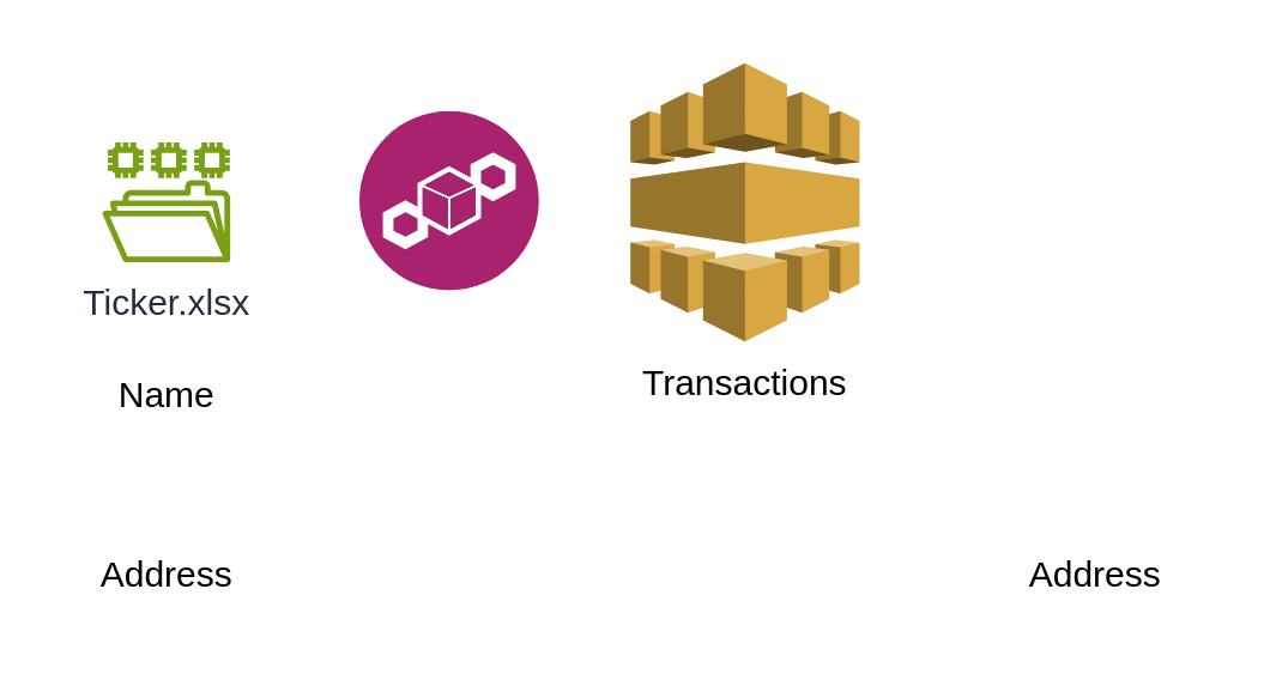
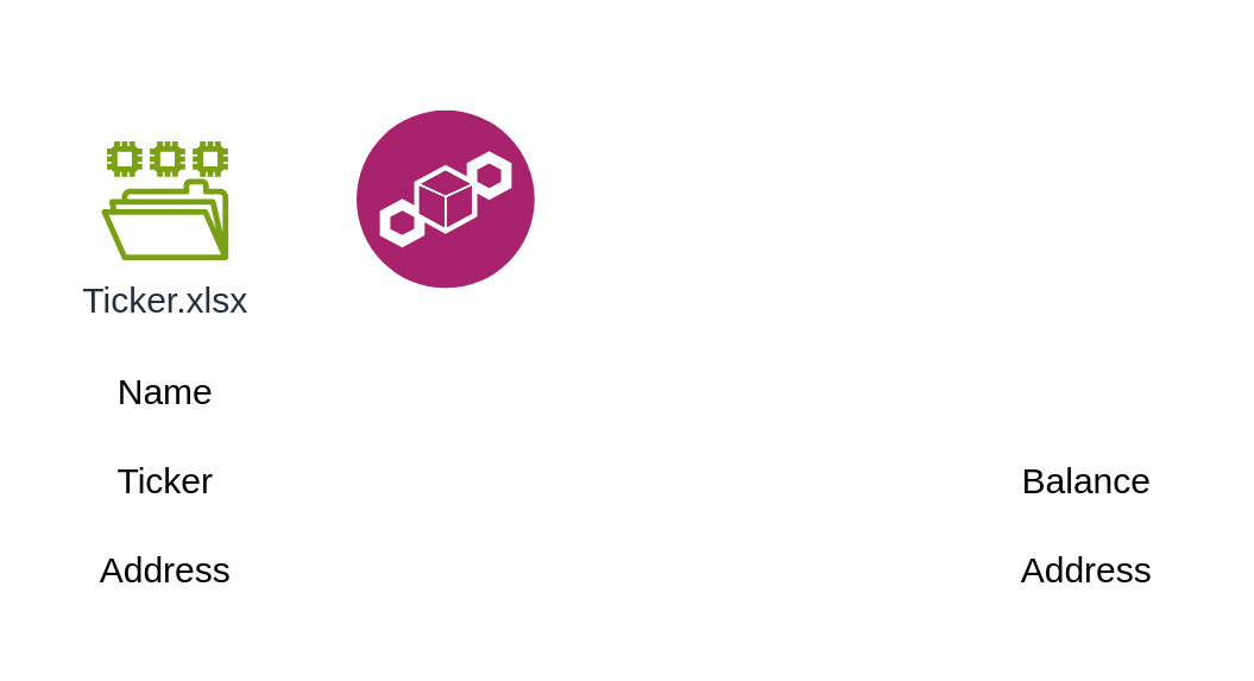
- <mxCell id="7" value="Transactions" style="outlineConnect=0;dashed=0;verticalLabelPosition=bottom;verticalAlign=top;align=center;html=1;shape=mxgraph.aws3.elastic_transcoder;fillColor=#D9A741;gradientColor=none;" vertex="1" parent="1"><mxGeometry x="210" y="20.5" width="76.5" height="93" as="geometry" /></mxCell>
+ <mxCell id="4" value="Ticker" style="text;html=1;align=center;verticalAlign=middle;resizable=0;points=[];autosize=1;strokeColor=none;fillColor=none;" vertex="1" parent="1"><mxGeometry x="25" y="147" width="60" height="30" as="geometry" /></mxCell>
+ <mxCell id="8" value="Balance" style="text;html=1;align=center;verticalAlign=middle;resizable=0;points=[];autosize=1;strokeColor=none;fillColor=none;" vertex="1" parent="1"><mxGeometry x="330" y="147" width="70" height="30" as="geometry" /></mxCell>
